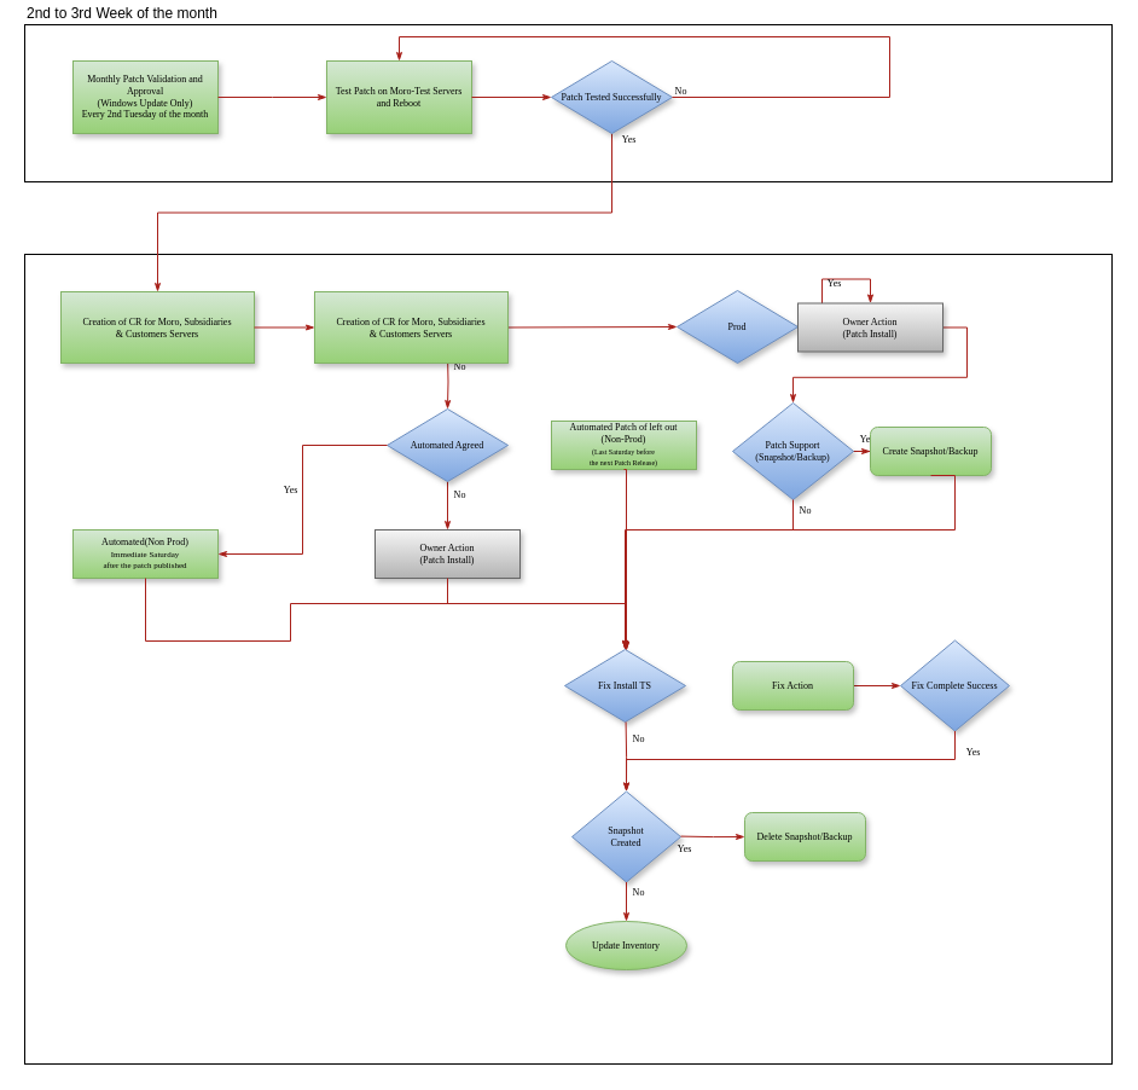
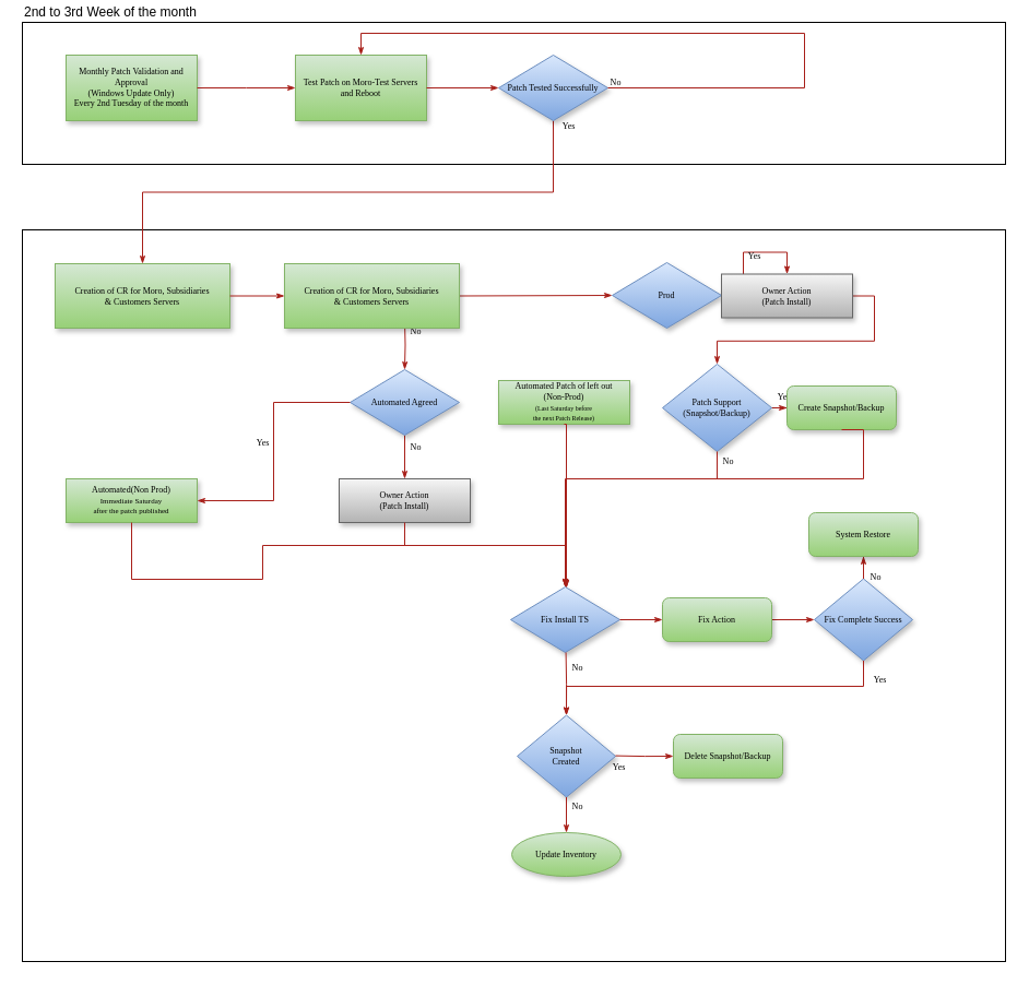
+ <mxCell id="34" value="System Restore" style="rounded=1;whiteSpace=wrap;html=1;shadow=1;labelBackgroundColor=none;strokeWidth=1;fontFamily=Verdana;fontSize=8;align=center;fillColor=#d5e8d4;strokeColor=#82b366;gradientColor=#97d077;" vertex="1" parent="1"><mxGeometry x="740" y="469" width="100" height="40" as="geometry" /></mxCell>
+ <mxCell id="27" value="No" style="edgeStyle=orthogonalEdgeStyle;rounded=0;html=1;labelBackgroundColor=none;startSize=5;endArrow=classicThin;endFill=1;endSize=5;jettySize=auto;orthogonalLoop=1;strokeWidth=1;fontFamily=Verdana;fontSize=8;strokeColor=#A8201A;fontColor=default;" edge="1" parent="1" source="25" target="34"><mxGeometry x="-0.916" y="-11" relative="1" as="geometry"><mxPoint x="846" y="526" as="sourcePoint" /><mxPoint x="576" y="698" as="targetPoint" /><mxPoint as="offset" /></mxGeometry></mxCell>
+ <mxCell id="39" value="" style="edgeStyle=orthogonalEdgeStyle;rounded=0;html=1;labelBackgroundColor=none;startSize=5;endArrow=classicThin;endFill=1;endSize=5;jettySize=auto;orthogonalLoop=1;strokeWidth=1;fontFamily=Verdana;fontSize=8;entryX=0;entryY=0.5;entryDx=0;entryDy=0;exitX=1;exitY=0.5;exitDx=0;exitDy=0;strokeColor=#A8201A;fontColor=default;" edge="1" parent="1" source="21" target="40"><mxGeometry x="-0.89" y="-10" relative="1" as="geometry"><mxPoint x="745" y="567" as="targetPoint" /><Array as="points" /><mxPoint as="offset" /><mxPoint x="567" y="567" as="sourcePoint" /></mxGeometry></mxCell>
